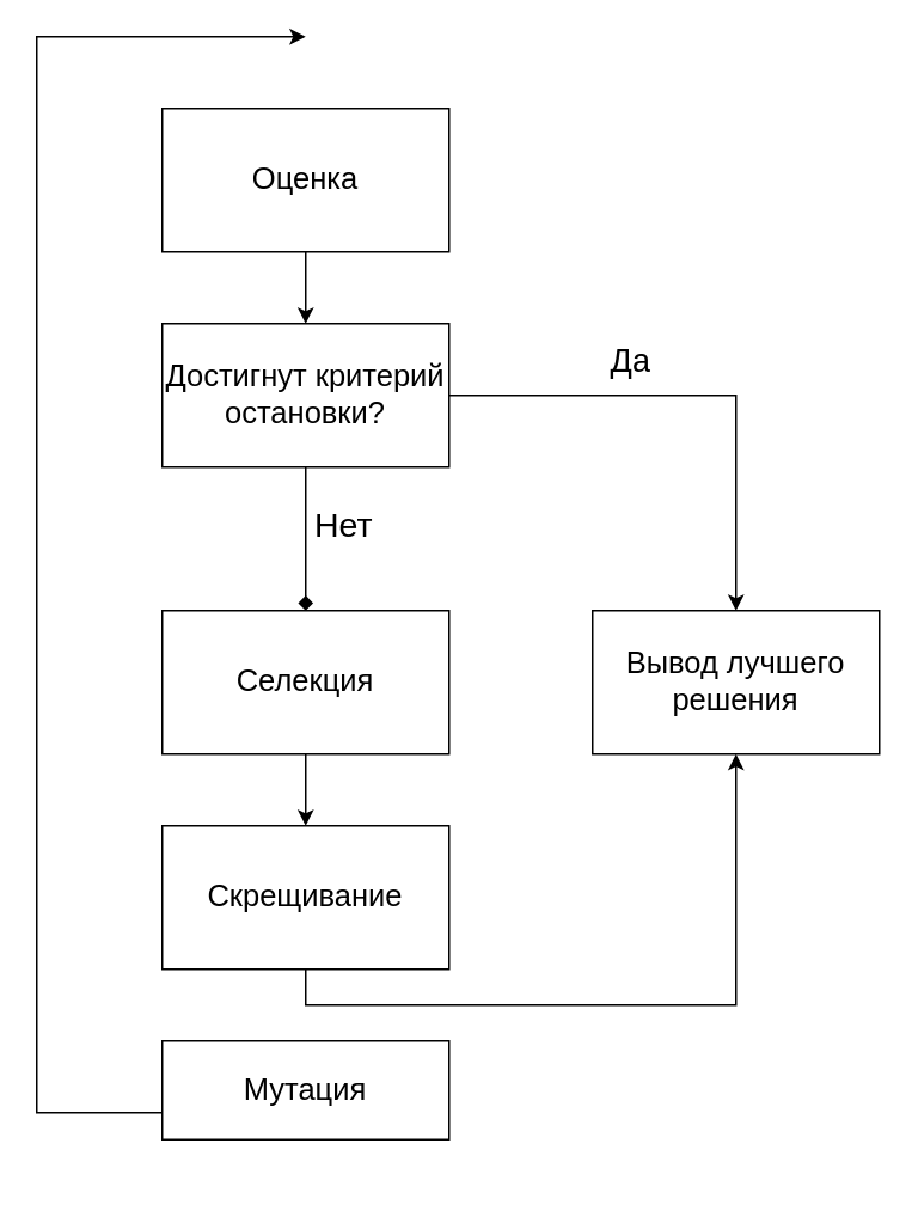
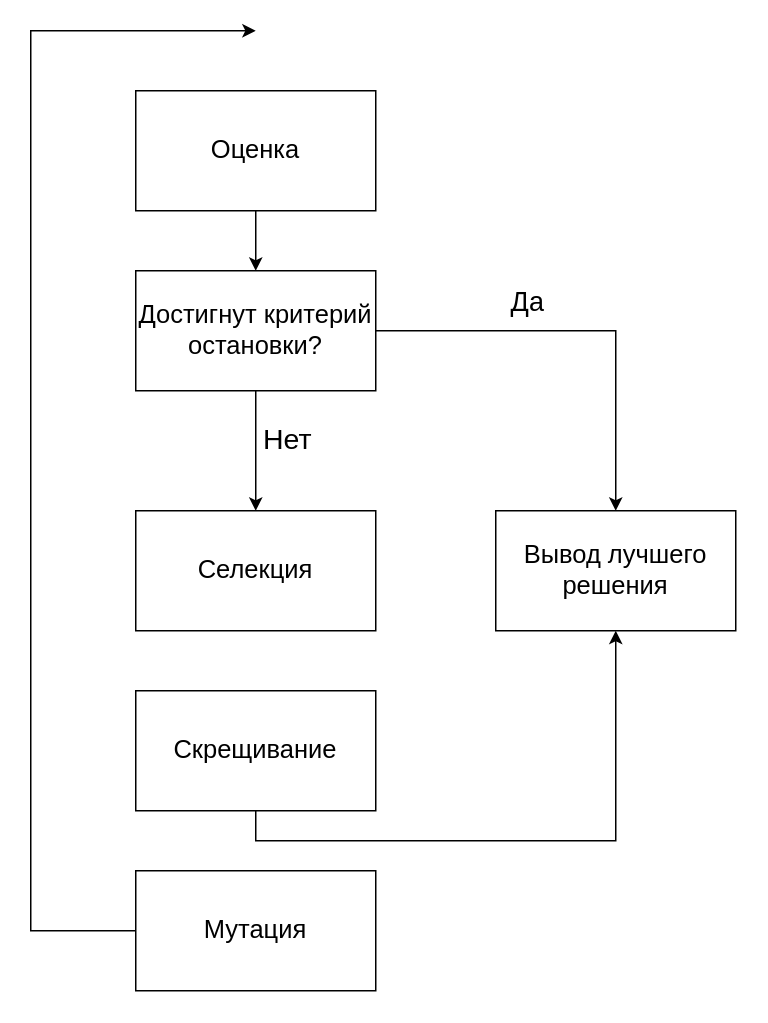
- <mxCell id="10" style="edgeStyle=orthogonalEdgeStyle;rounded=0;orthogonalLoop=1;jettySize=auto;html=1;exitX=0.5;exitY=1;exitDx=0;exitDy=0;entryX=0.5;entryY=0;entryDx=0;entryDy=0;endArrow=diamond;" edge="1" parent="1" source="14" target="5"><mxGeometry relative="1" as="geometry" /></mxCell>
+ <mxCell id="10" style="edgeStyle=orthogonalEdgeStyle;rounded=0;orthogonalLoop=1;jettySize=auto;html=1;exitX=0.5;exitY=1;exitDx=0;exitDy=0;entryX=0.5;entryY=0;entryDx=0;entryDy=0;" edge="1" parent="1" source="14" target="5"><mxGeometry relative="1" as="geometry" /></mxCell>
- <mxCell id="4" style="edgeStyle=orthogonalEdgeStyle;rounded=0;orthogonalLoop=1;jettySize=auto;html=1;" edge="1" parent="1" source="5" target="7"><mxGeometry relative="1" as="geometry" /></mxCell>
- <mxCell id="9" value="Мутация" style="rounded=0;whiteSpace=wrap;html=1;fontSize=17;" vertex="1" parent="1"><mxGeometry x="90" y="580" width="160" height="55" as="geometry" /></mxCell>
+ <mxCell id="9" value="Мутация" style="rounded=0;whiteSpace=wrap;html=1;fontSize=17;" vertex="1" parent="1"><mxGeometry x="90" y="580" width="160" height="80" as="geometry" /></mxCell>
